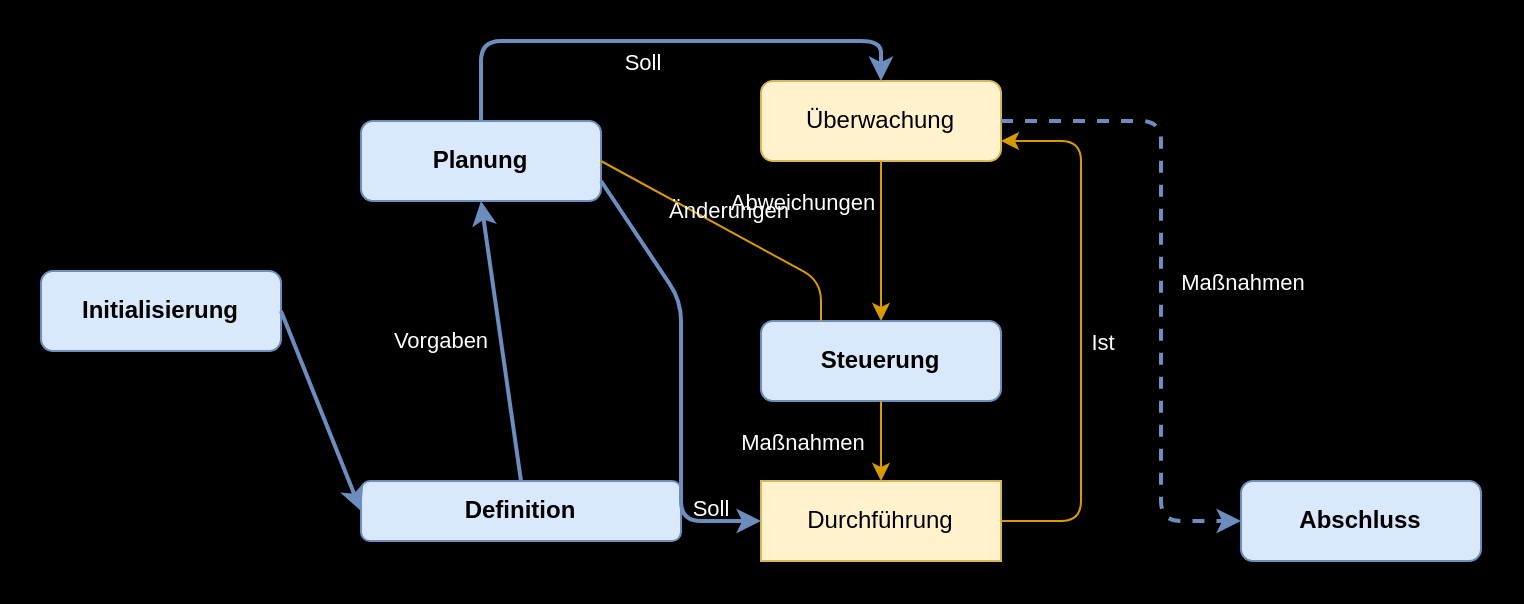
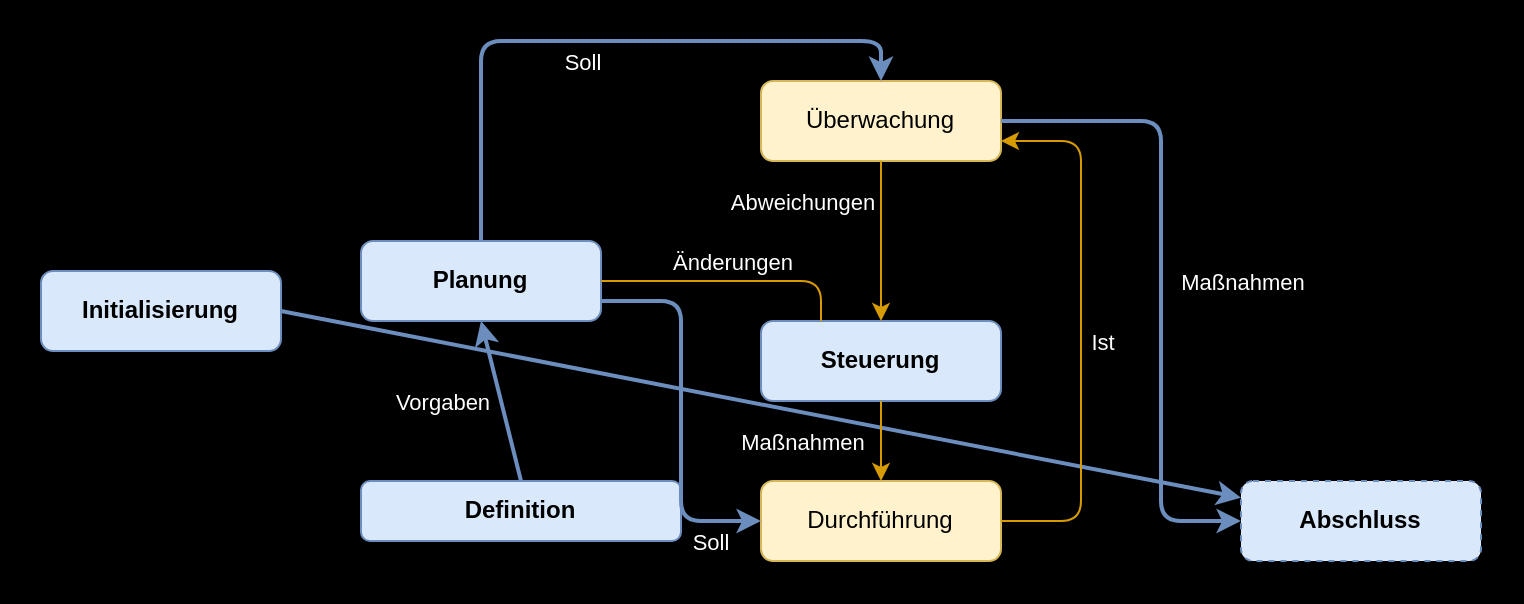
- <mxCell id="5" value="Planung" style="rounded=1;whiteSpace=wrap;html=1;fillColor=#dae8fc;strokeColor=#6c8ebf;fontStyle=1" parent="1" vertex="1"><mxGeometry x="180" y="60" width="120" height="40" as="geometry" /></mxCell>
+ <mxCell id="5" value="Planung" style="rounded=1;whiteSpace=wrap;html=1;fillColor=#dae8fc;strokeColor=#6c8ebf;fontStyle=1" parent="1" vertex="1"><mxGeometry x="180" y="120" width="120" height="40" as="geometry" /></mxCell>
- <mxCell id="7" value="" style="endArrow=classic;html=1;exitX=1;exitY=0.5;exitDx=0;exitDy=0;entryX=0;entryY=0.5;entryDx=0;entryDy=0;strokeWidth=2;fillColor=#dae8fc;strokeColor=#6c8ebf;" parent="1" source="2" target="3" edge="1"><mxGeometry width="50" height="50" relative="1" as="geometry"><mxPoint x="150" y="350" as="sourcePoint" /><mxPoint x="200" y="300" as="targetPoint" /></mxGeometry></mxCell>
+ <mxCell id="7" value="" style="endArrow=classic;html=1;exitX=1;exitY=0.5;exitDx=0;exitDy=0;strokeWidth=2;fillColor=#dae8fc;strokeColor=#6c8ebf;" parent="1" source="2" target="4" edge="1"><mxGeometry width="50" height="50" relative="1" as="geometry"><mxPoint x="150" y="350" as="sourcePoint" /><mxPoint x="200" y="300" as="targetPoint" /></mxGeometry></mxCell>
- <mxCell id="24" value="" style="endArrow=classic;html=1;strokeWidth=2;exitX=1;exitY=0.5;exitDx=0;exitDy=0;entryX=0;entryY=0.5;entryDx=0;entryDy=0;fillColor=#dae8fc;strokeColor=#6c8ebf;dashed=1;" parent="1" source="11" target="4" edge="1"><mxGeometry relative="1" as="geometry"><mxPoint x="540" y="50" as="sourcePoint" /><mxPoint x="640" y="50" as="targetPoint" /><Array as="points"><mxPoint x="580" y="60" /><mxPoint x="580" y="260" /></Array></mxGeometry></mxCell>
+ <mxCell id="24" value="" style="endArrow=classic;html=1;strokeWidth=2;exitX=1;exitY=0.5;exitDx=0;exitDy=0;entryX=0;entryY=0.5;entryDx=0;entryDy=0;fillColor=#dae8fc;strokeColor=#6c8ebf;" parent="1" source="11" target="4" edge="1"><mxGeometry relative="1" as="geometry"><mxPoint x="540" y="50" as="sourcePoint" /><mxPoint x="640" y="50" as="targetPoint" /><Array as="points"><mxPoint x="580" y="60" /><mxPoint x="580" y="260" /></Array></mxGeometry></mxCell>
- <mxCell id="10" value="Durchführung" style="whiteSpace=wrap;html=1;fillColor=#fff2cc;strokeColor=#d6b656;rounded=0;" parent="1" vertex="1"><mxGeometry x="380" y="240" width="120" height="40" as="geometry" /></mxCell>
+ <mxCell id="10" value="Durchführung" style="rounded=1;whiteSpace=wrap;html=1;fillColor=#fff2cc;strokeColor=#d6b656;" parent="1" vertex="1"><mxGeometry x="380" y="240" width="120" height="40" as="geometry" /></mxCell>
- <mxCell id="4" value="Abschluss" style="rounded=1;whiteSpace=wrap;html=1;fillColor=#dae8fc;strokeColor=#6c8ebf;fontStyle=1" parent="1" vertex="1"><mxGeometry x="620" y="240" width="120" height="40" as="geometry" /></mxCell>
+ <mxCell id="4" value="Abschluss" style="rounded=1;whiteSpace=wrap;html=1;fillColor=#dae8fc;strokeColor=#6c8ebf;fontStyle=1;dashed=1;" parent="1" vertex="1"><mxGeometry x="620" y="240" width="120" height="40" as="geometry" /></mxCell>
